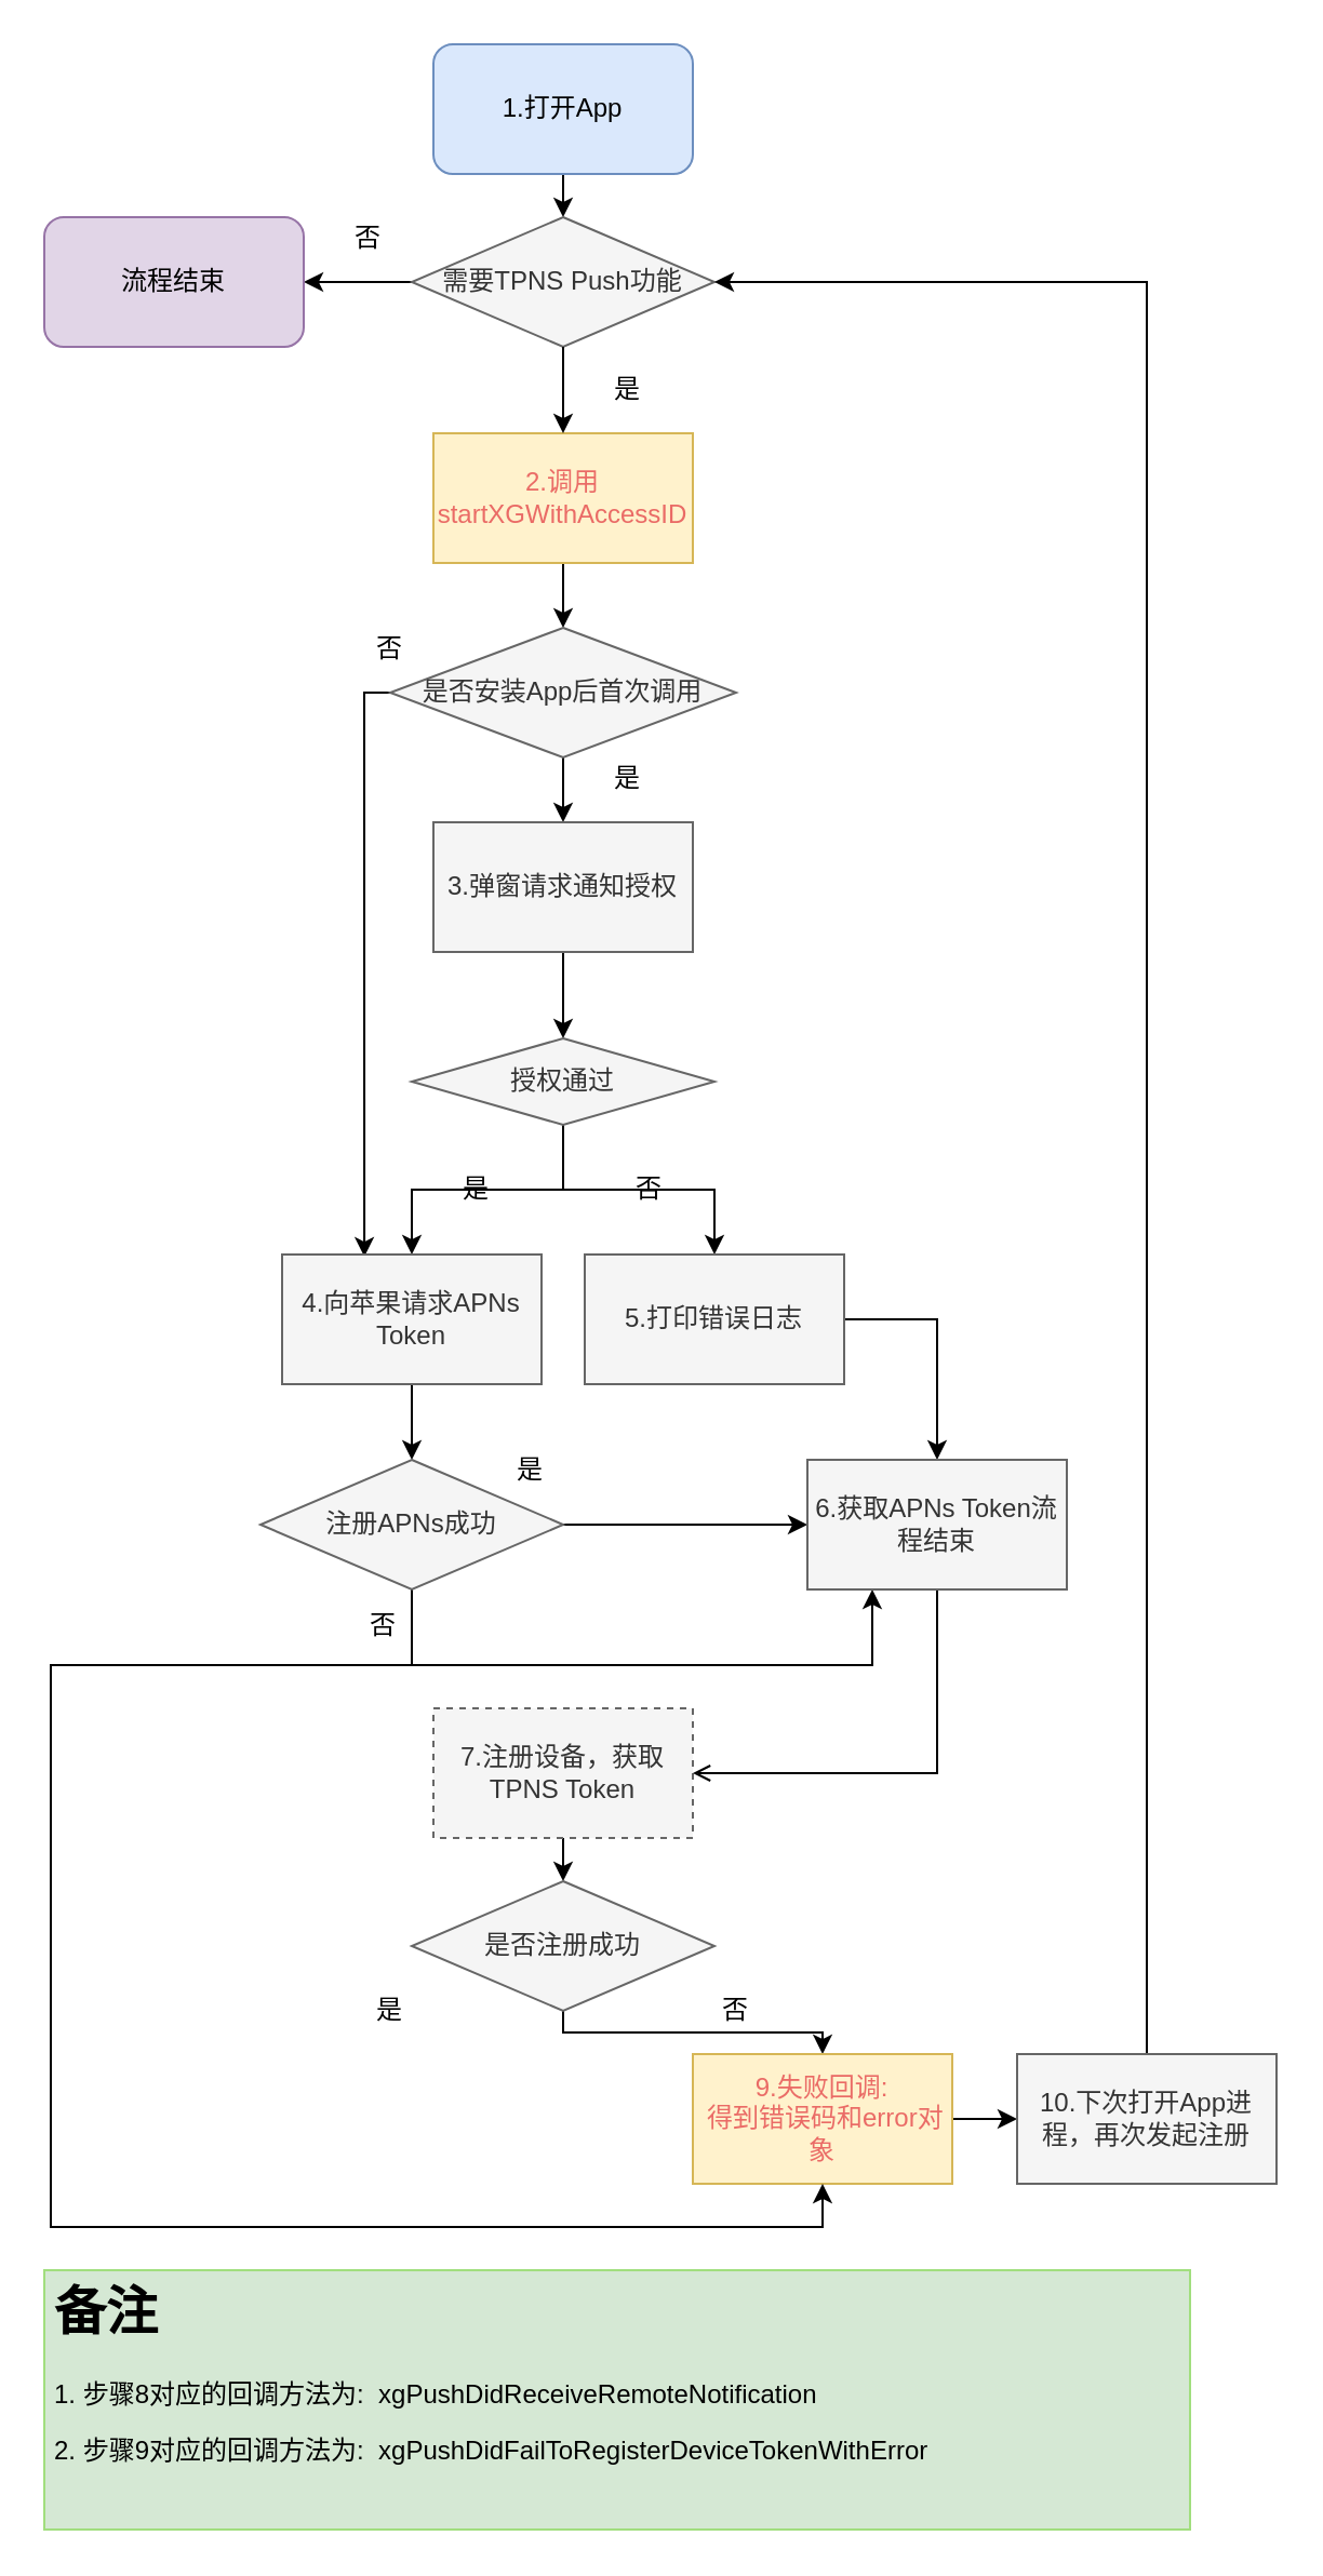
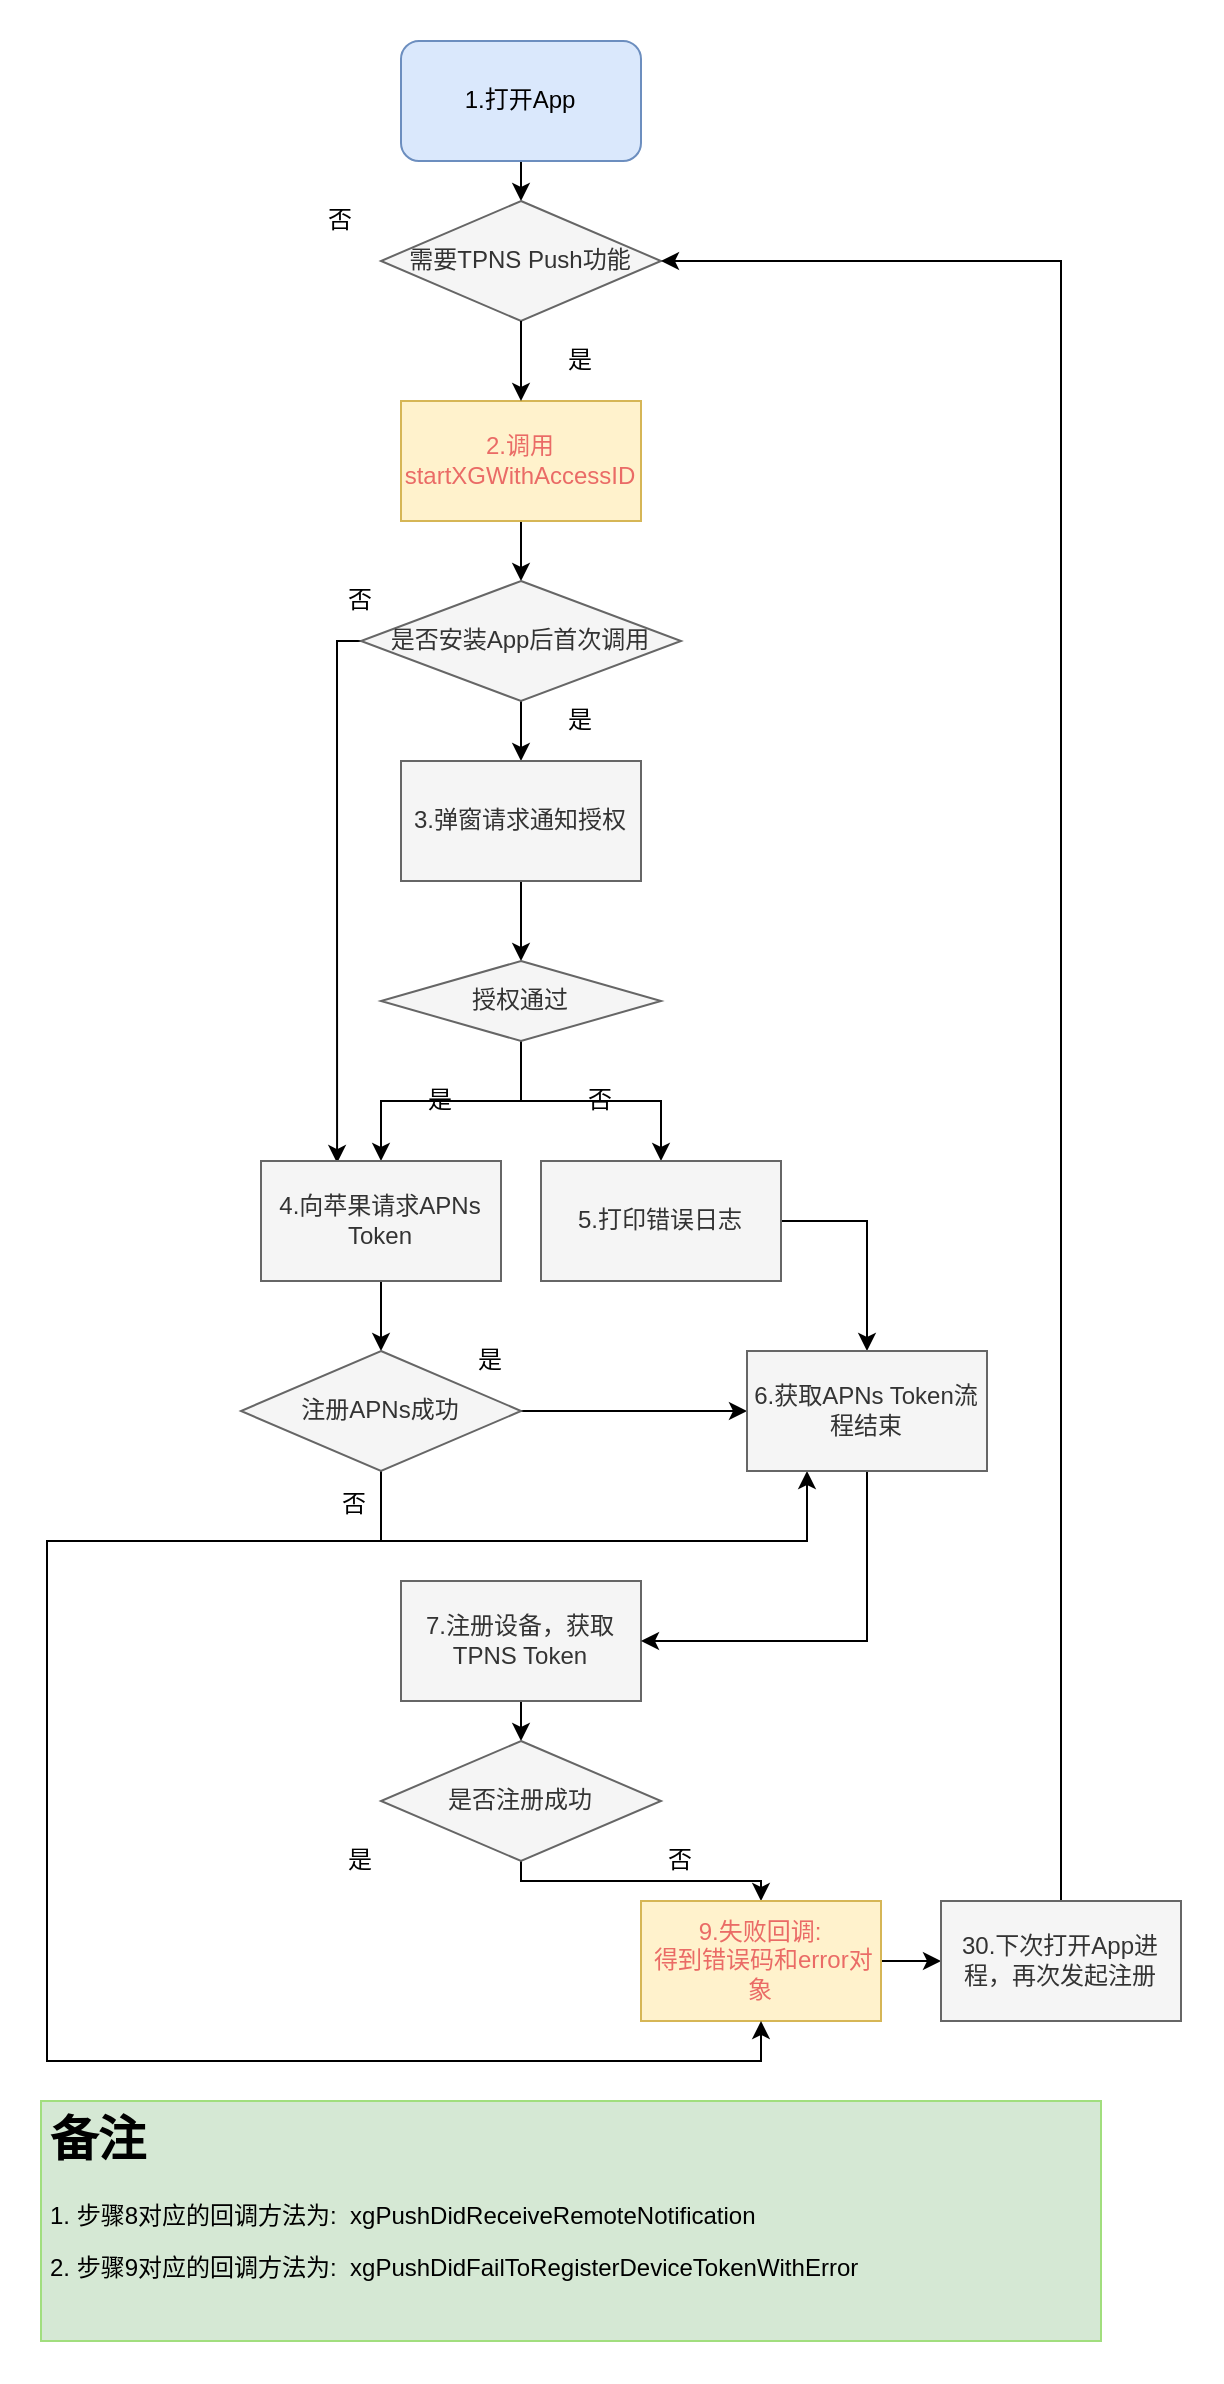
- <mxCell id="34" value="&lt;font face=&quot;helvetica&quot;&gt;流程结束&lt;br&gt;&lt;/font&gt;" style="rounded=1;whiteSpace=wrap;html=1;fillColor=#e1d5e7;strokeColor=#9673a6;" vertex="1" parent="1"><mxGeometry x="20" y="100" width="120" height="60" as="geometry" /></mxCell>
- <mxCell id="7" style="edgeStyle=orthogonalEdgeStyle;rounded=0;orthogonalLoop=1;jettySize=auto;html=1;exitX=0;exitY=0.5;exitDx=0;exitDy=0;entryX=1;entryY=0.5;entryDx=0;entryDy=0;" edge="1" parent="1" source="8" target="34"><mxGeometry relative="1" as="geometry" /></mxCell>
- <mxCell id="22" value="7.注册设备，获取TPNS Token" style="rounded=0;whiteSpace=wrap;html=1;fillColor=#f5f5f5;strokeColor=#666666;fontColor=#333333;dashed=1;" vertex="1" parent="1"><mxGeometry x="200" y="790" width="120" height="60" as="geometry" /></mxCell>
+ <mxCell id="22" value="7.注册设备，获取TPNS Token" style="rounded=0;whiteSpace=wrap;html=1;fillColor=#f5f5f5;strokeColor=#666666;fontColor=#333333;" vertex="1" parent="1"><mxGeometry x="200" y="790" width="120" height="60" as="geometry" /></mxCell>
- <mxCell id="44" style="edgeStyle=orthogonalEdgeStyle;rounded=0;orthogonalLoop=1;jettySize=auto;html=1;exitX=0.5;exitY=1;exitDx=0;exitDy=0;entryX=1;entryY=0.5;entryDx=0;entryDy=0;endArrow=open;" edge="1" parent="1" source="45" target="22"><mxGeometry relative="1" as="geometry" /></mxCell>
+ <mxCell id="44" style="edgeStyle=orthogonalEdgeStyle;rounded=0;orthogonalLoop=1;jettySize=auto;html=1;exitX=0.5;exitY=1;exitDx=0;exitDy=0;entryX=1;entryY=0.5;entryDx=0;entryDy=0;" edge="1" parent="1" source="45" target="22"><mxGeometry relative="1" as="geometry" /></mxCell>
- <mxCell id="33" value="10.下次打开App进程，再次发起注册" style="rounded=0;whiteSpace=wrap;html=1;fillColor=#f5f5f5;strokeColor=#666666;fontColor=#333333;" vertex="1" parent="1"><mxGeometry x="470" y="950" width="120" height="60" as="geometry" /></mxCell>
+ <mxCell id="33" value="30.下次打开App进程，再次发起注册" style="rounded=0;whiteSpace=wrap;html=1;fillColor=#f5f5f5;strokeColor=#666666;fontColor=#333333;" vertex="1" parent="1"><mxGeometry x="470" y="950" width="120" height="60" as="geometry" /></mxCell>
